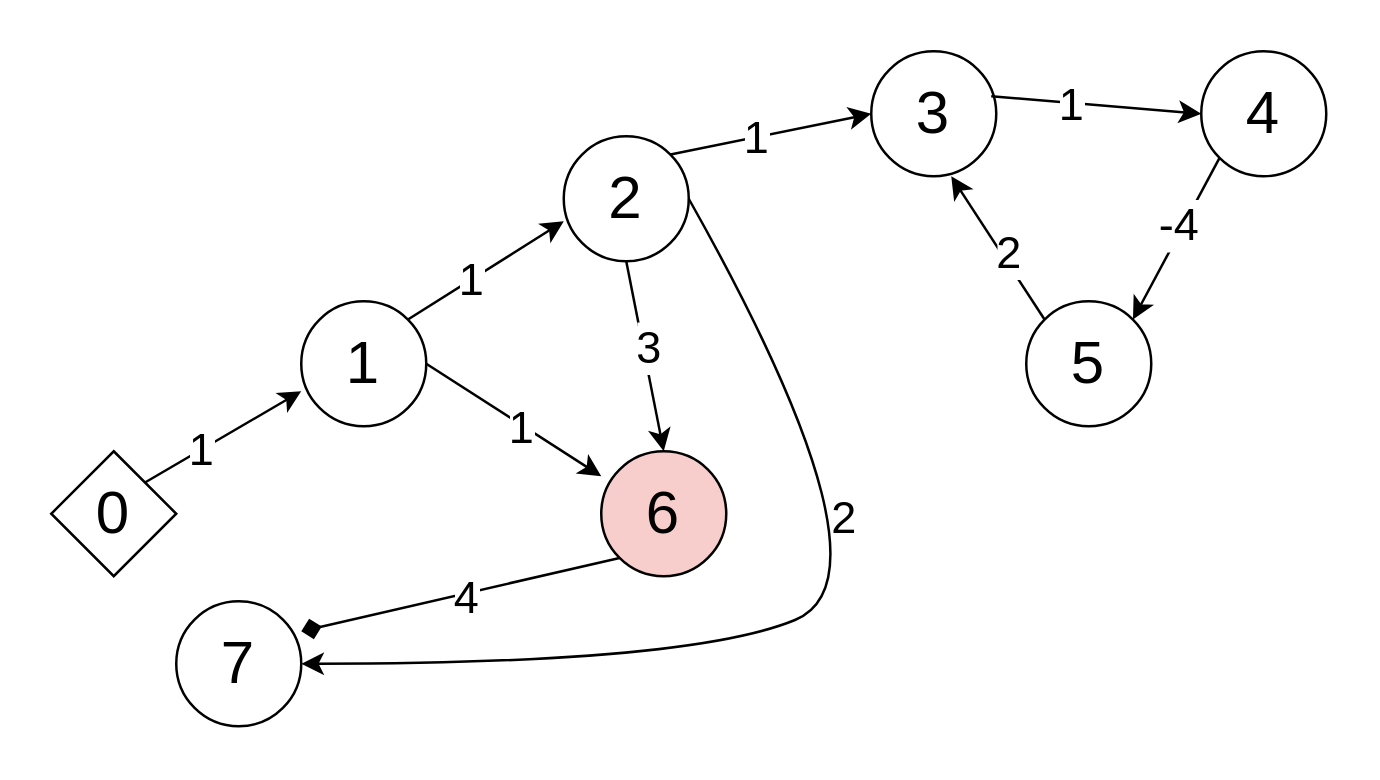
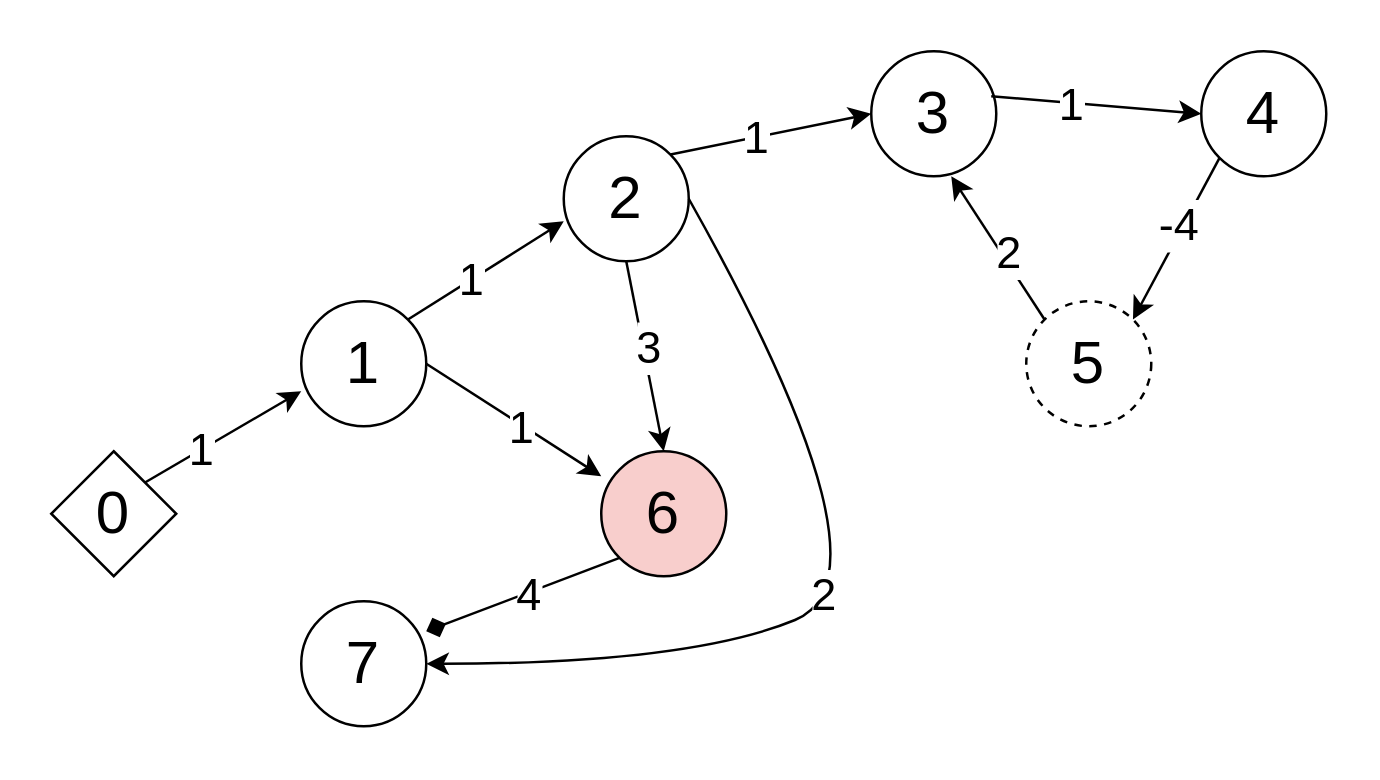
- <mxCell id="7" value="&lt;font style=&quot;font-size: 24px&quot;&gt;5&lt;/font&gt;" style="ellipse;whiteSpace=wrap;html=1;aspect=fixed;" vertex="1" parent="1"><mxGeometry x="410" y="120" width="50" height="50" as="geometry" /></mxCell>
+ <mxCell id="7" value="&lt;font style=&quot;font-size: 24px&quot;&gt;5&lt;/font&gt;" style="ellipse;whiteSpace=wrap;html=1;aspect=fixed;dashed=1;" vertex="1" parent="1"><mxGeometry x="410" y="120" width="50" height="50" as="geometry" /></mxCell>
- <mxCell id="9" value="&lt;font style=&quot;font-size: 24px&quot;&gt;7&lt;/font&gt;" style="ellipse;whiteSpace=wrap;html=1;aspect=fixed;" vertex="1" parent="1"><mxGeometry x="70" y="240" width="50" height="50" as="geometry" /></mxCell>
+ <mxCell id="9" value="&lt;font style=&quot;font-size: 24px&quot;&gt;7&lt;/font&gt;" style="ellipse;whiteSpace=wrap;html=1;aspect=fixed;" vertex="1" parent="1"><mxGeometry x="120" y="240" width="50" height="50" as="geometry" /></mxCell>
